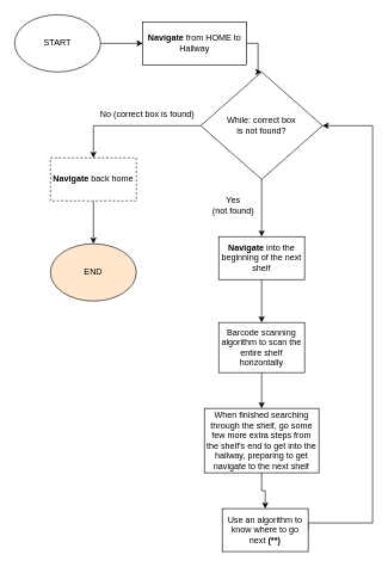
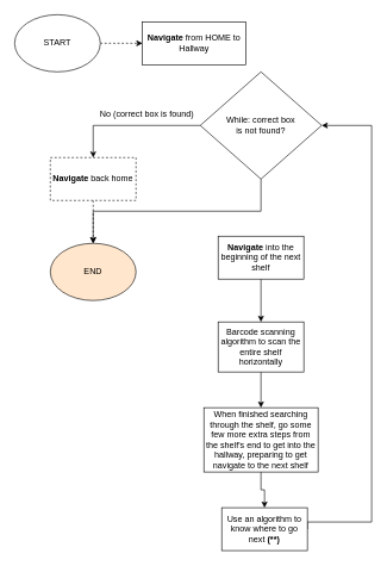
- <mxCell id="2" style="edgeStyle=orthogonalEdgeStyle;rounded=0;orthogonalLoop=1;jettySize=auto;html=1;exitX=1;exitY=0.5;exitDx=0;exitDy=0;entryX=0;entryY=0.5;entryDx=0;entryDy=0;" edge="1" parent="1" source="3" target="11"><mxGeometry relative="1" as="geometry" /></mxCell>
+ <mxCell id="2" style="edgeStyle=orthogonalEdgeStyle;rounded=0;orthogonalLoop=1;jettySize=auto;html=1;exitX=1;exitY=0.5;exitDx=0;exitDy=0;entryX=0;entryY=0.5;entryDx=0;entryDy=0;dashed=1;" edge="1" parent="1" source="3" target="11"><mxGeometry relative="1" as="geometry" /></mxCell>
- <mxCell id="10" style="edgeStyle=orthogonalEdgeStyle;rounded=0;orthogonalLoop=1;jettySize=auto;html=1;exitX=1;exitY=0.5;exitDx=0;exitDy=0;entryX=0.5;entryY=0;entryDx=0;entryDy=0;" edge="1" parent="1" source="11" target="6"><mxGeometry relative="1" as="geometry"><Array as="points"><mxPoint x="360" y="60" /><mxPoint x="360" y="100" /></Array></mxGeometry></mxCell>
- <mxCell id="17" value="" style="edgeStyle=orthogonalEdgeStyle;rounded=0;orthogonalLoop=1;jettySize=auto;html=1;" edge="1" parent="1" source="18" target="20"><mxGeometry relative="1" as="geometry" /></mxCell>
+ <mxCell id="17" value="" style="edgeStyle=orthogonalEdgeStyle;rounded=0;orthogonalLoop=1;jettySize=auto;html=1;dashed=1;" edge="1" parent="1" source="18" target="20"><mxGeometry relative="1" as="geometry" /></mxCell>
- <mxCell id="9" value="Yes&lt;br&gt;(not found)" style="text;html=1;align=center;verticalAlign=middle;resizable=0;points=[];autosize=1;" vertex="1" parent="1"><mxGeometry x="290" y="271" width="70" height="30" as="geometry" /></mxCell>
- <mxCell id="4" style="edgeStyle=orthogonalEdgeStyle;rounded=0;orthogonalLoop=1;jettySize=auto;html=1;exitX=0.5;exitY=1;exitDx=0;exitDy=0;entryX=0.5;entryY=0;entryDx=0;entryDy=0;" edge="1" parent="1" source="6" target="8"><mxGeometry relative="1" as="geometry" /></mxCell>
+ <mxCell id="4" style="edgeStyle=orthogonalEdgeStyle;rounded=0;orthogonalLoop=1;jettySize=auto;html=1;exitX=0.5;exitY=1;exitDx=0;exitDy=0;" edge="1" parent="1" source="6" target="20"><mxGeometry relative="1" as="geometry" /></mxCell>
